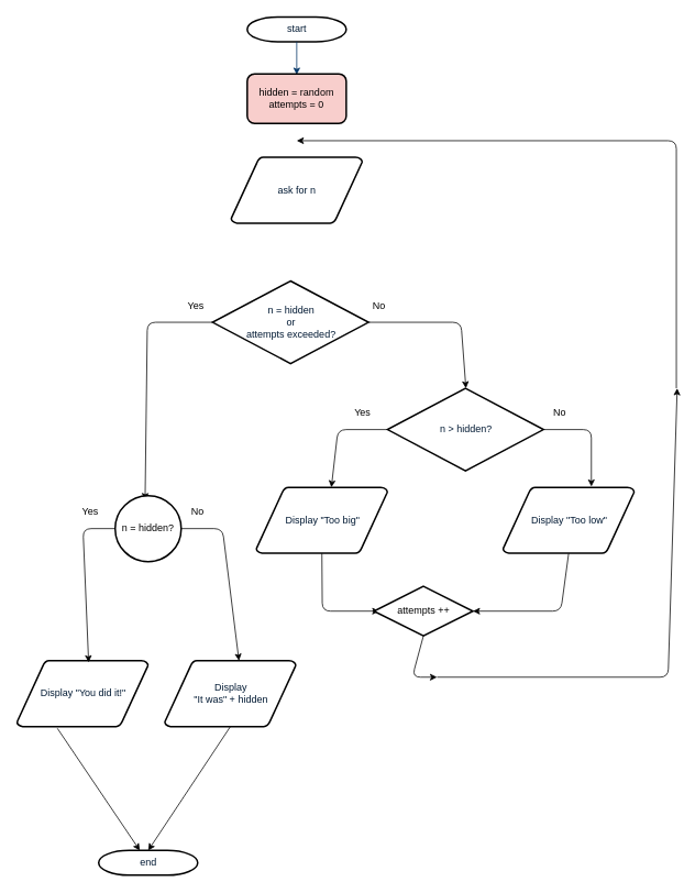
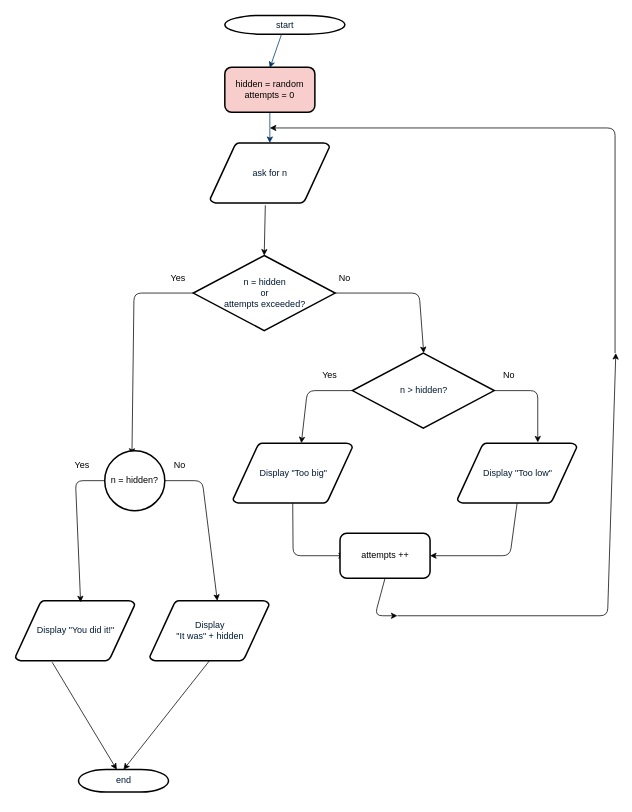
- <mxCell id="2" value="start" style="shape=mxgraph.flowchart.terminator;fillColor=#FFFFFF;strokeColor=#000000;strokeWidth=2;gradientColor=none;gradientDirection=north;fontColor=#001933;fontStyle=0;html=1;" parent="1" vertex="1"><mxGeometry x="299" y="20" width="120" height="30" as="geometry" /></mxCell>
+ <mxCell id="2" value="start" style="shape=mxgraph.flowchart.terminator;fillColor=#FFFFFF;strokeColor=#000000;strokeWidth=2;gradientColor=none;gradientDirection=north;fontColor=#001933;fontStyle=0;html=1;" parent="1" vertex="1"><mxGeometry x="299" y="20" width="160" height="25" as="geometry" /></mxCell>
+ <mxCell id="4" style="fontColor=#001933;fontStyle=1;strokeColor=#003366;strokeWidth=1;html=1;" parent="1" source="5" target="7" edge="1"><mxGeometry relative="1" as="geometry"><mxPoint x="359" y="170" as="sourcePoint" /><mxPoint x="359" y="210" as="targetPoint" /></mxGeometry></mxCell>
+ <mxCell id="12" value="" style="endArrow=classic;html=1;exitX=0.462;exitY=1.038;exitDx=0;exitDy=0;exitPerimeter=0;entryX=0.5;entryY=0;entryDx=0;entryDy=0;entryPerimeter=0;" parent="1" source="7" target="6" edge="1"><mxGeometry width="50" height="50" relative="1" as="geometry"><mxPoint x="589" y="400" as="sourcePoint" /><mxPoint x="639" y="350" as="targetPoint" /></mxGeometry></mxCell>
- <mxCell id="23" value="attempts ++" style="rhombus;whiteSpace=wrap;html=1;strokeWidth=2;" vertex="1" parent="1"><mxGeometry x="452.5" y="710" width="120" height="60" as="geometry" /></mxCell>
+ <mxCell id="23" value="attempts ++" style="rounded=1;whiteSpace=wrap;html=1;strokeWidth=2;" vertex="1" parent="1"><mxGeometry x="452.5" y="710" width="120" height="60" as="geometry" /></mxCell>
- <mxCell id="21" value="end" style="shape=mxgraph.flowchart.terminator;fillColor=#FFFFFF;strokeColor=#000000;strokeWidth=2;gradientColor=none;gradientDirection=north;fontColor=#001933;fontStyle=0;html=1;" parent="1" vertex="1"><mxGeometry x="119" y="1030" width="120" height="30" as="geometry" /></mxCell>
+ <mxCell id="21" value="end" style="shape=mxgraph.flowchart.terminator;fillColor=#FFFFFF;strokeColor=#000000;strokeWidth=2;gradientColor=none;gradientDirection=north;fontColor=#001933;fontStyle=0;html=1;" parent="1" vertex="1"><mxGeometry x="104" y="1025" width="120" height="30" as="geometry" /></mxCell>
